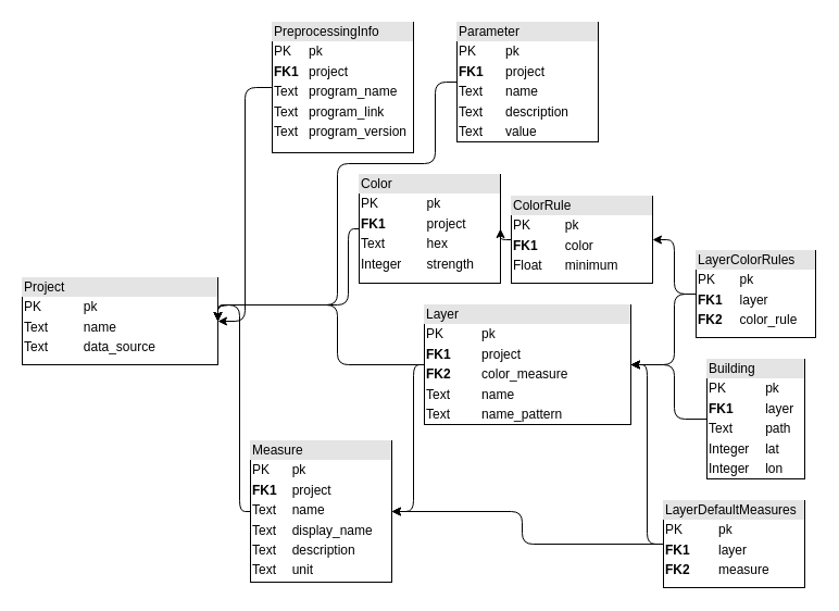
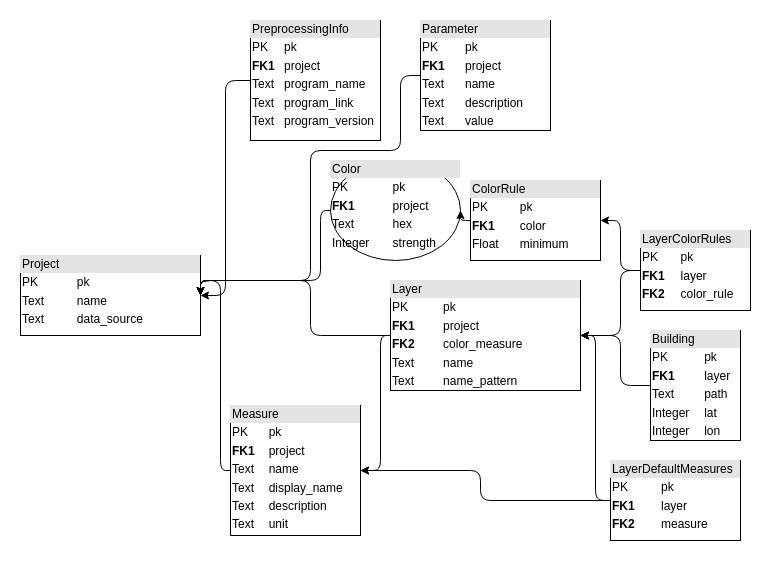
- <mxCell id="6" value="&lt;div style=&quot;box-sizing:border-box;width:100%;background:#e4e4e4;padding:2px;&quot;&gt;Color&lt;/div&gt;&lt;table style=&quot;width:100%;font-size:1em;&quot; cellpadding=&quot;2&quot; cellspacing=&quot;0&quot;&gt;&lt;tbody&gt;&lt;tr&gt;&lt;td&gt;PK&lt;/td&gt;&lt;td&gt;pk&lt;/td&gt;&lt;/tr&gt;&lt;tr&gt;&lt;td&gt;&lt;b&gt;FK1&lt;/b&gt;&lt;span style=&quot;white-space: pre;&quot;&gt;&#09;&lt;/span&gt;&lt;/td&gt;&lt;td&gt;project&lt;/td&gt;&lt;/tr&gt;&lt;tr&gt;&lt;td&gt;Text&lt;span style=&quot;white-space: pre;&quot;&gt;&#09;&lt;/span&gt;&lt;/td&gt;&lt;td&gt;hex&lt;/td&gt;&lt;/tr&gt;&lt;tr&gt;&lt;td&gt;Integer&lt;/td&gt;&lt;td&gt;strength&lt;/td&gt;&lt;/tr&gt;&lt;/tbody&gt;&lt;/table&gt;" style="verticalAlign=top;align=left;overflow=fill;html=1;" parent="1" vertex="1"><mxGeometry x="330" y="160" width="130" height="100" as="geometry" /></mxCell>
+ <mxCell id="6" value="&lt;div style=&quot;box-sizing:border-box;width:100%;background:#e4e4e4;padding:2px;&quot;&gt;Color&lt;/div&gt;&lt;table style=&quot;width:100%;font-size:1em;&quot; cellpadding=&quot;2&quot; cellspacing=&quot;0&quot;&gt;&lt;tbody&gt;&lt;tr&gt;&lt;td&gt;PK&lt;/td&gt;&lt;td&gt;pk&lt;/td&gt;&lt;/tr&gt;&lt;tr&gt;&lt;td&gt;&lt;b&gt;FK1&lt;/b&gt;&lt;span style=&quot;white-space: pre;&quot;&gt;&#09;&lt;/span&gt;&lt;/td&gt;&lt;td&gt;project&lt;/td&gt;&lt;/tr&gt;&lt;tr&gt;&lt;td&gt;Text&lt;span style=&quot;white-space: pre;&quot;&gt;&#09;&lt;/span&gt;&lt;/td&gt;&lt;td&gt;hex&lt;/td&gt;&lt;/tr&gt;&lt;tr&gt;&lt;td&gt;Integer&lt;/td&gt;&lt;td&gt;strength&lt;/td&gt;&lt;/tr&gt;&lt;/tbody&gt;&lt;/table&gt;" style="ellipse;verticalAlign=top;align=left;overflow=fill;html=1;" parent="1" vertex="1"><mxGeometry x="330" y="160" width="130" height="100" as="geometry" /></mxCell>
